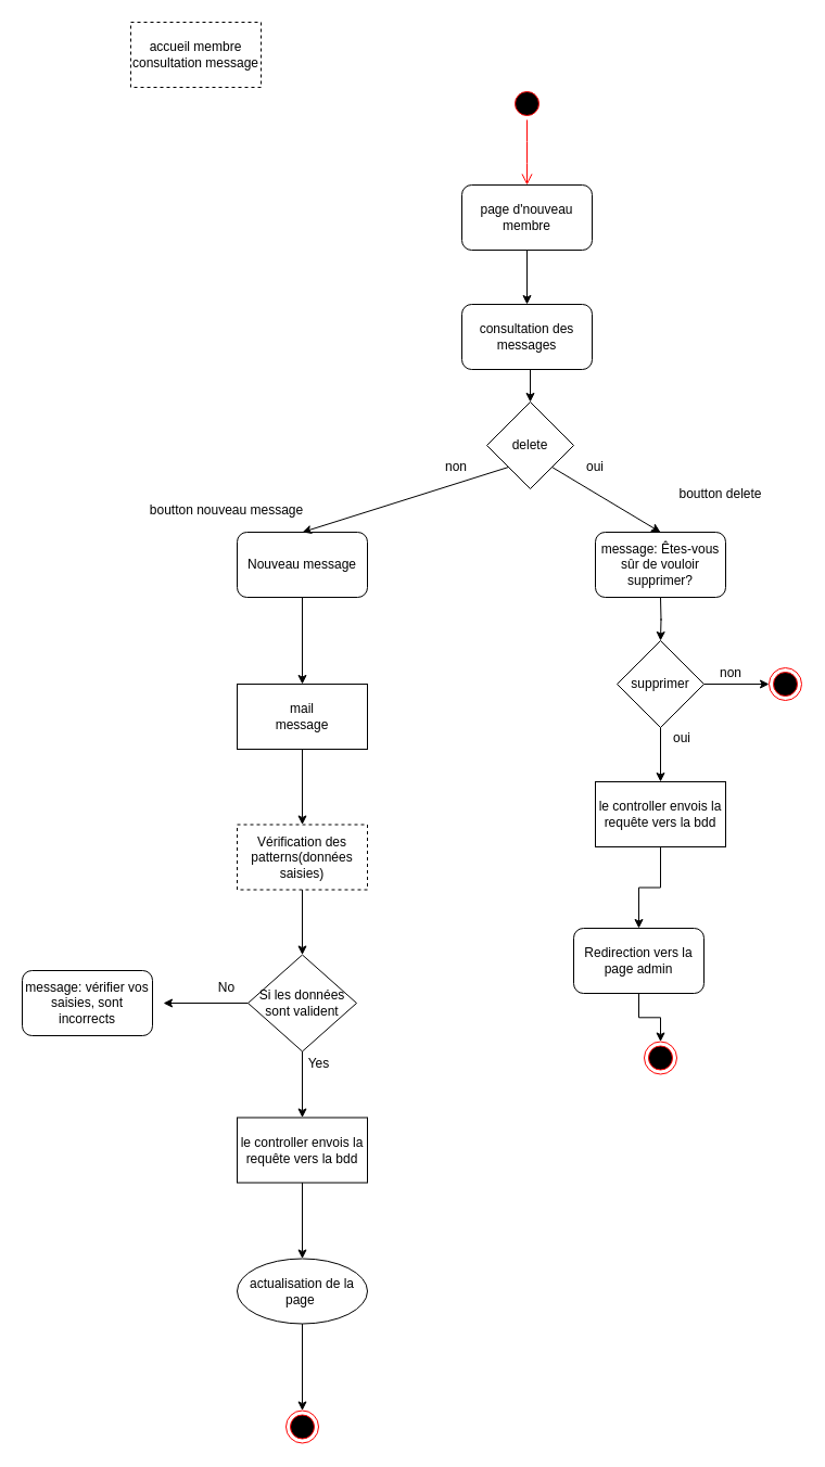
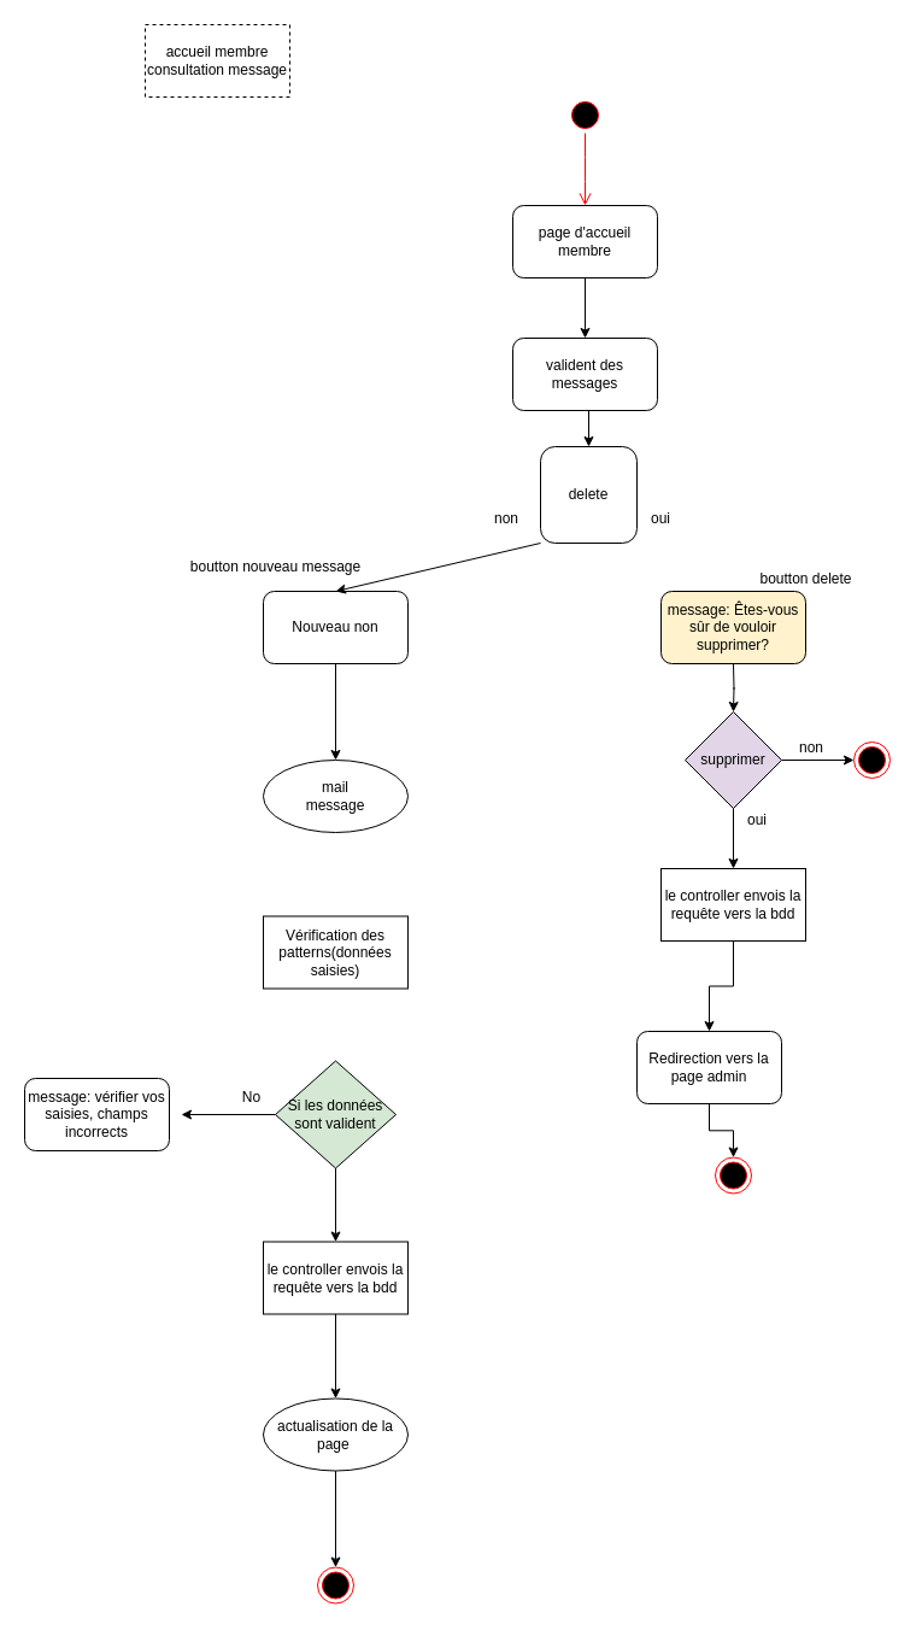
- <mxCell id="5" value="&lt;div&gt;page d'nouveau&lt;/div&gt;&lt;div&gt;membre&lt;br&gt;&lt;/div&gt;" style="rounded=1;whiteSpace=wrap;html=1;" parent="1" vertex="1"><mxGeometry x="425" y="170" width="120" height="60" as="geometry" /></mxCell>
+ <mxCell id="5" value="&lt;div&gt;page d'accueil&lt;/div&gt;&lt;div&gt;membre&lt;br&gt;&lt;/div&gt;" style="rounded=1;whiteSpace=wrap;html=1;" parent="1" vertex="1"><mxGeometry x="425" y="170" width="120" height="60" as="geometry" /></mxCell>
- <mxCell id="7" value="consultation des messages" style="rounded=1;whiteSpace=wrap;html=1;" parent="1" vertex="1"><mxGeometry x="425" y="280" width="120" height="60" as="geometry" /></mxCell>
+ <mxCell id="7" value="valident des messages" style="rounded=1;whiteSpace=wrap;html=1;" parent="1" vertex="1"><mxGeometry x="425" y="280" width="120" height="60" as="geometry" /></mxCell>
- <mxCell id="9" value="delete" style="rhombus;whiteSpace=wrap;html=1;" parent="1" vertex="1"><mxGeometry x="448" y="370" width="80" height="80" as="geometry" /></mxCell>
+ <mxCell id="9" value="delete" style="whiteSpace=wrap;html=1;rounded=1;" parent="1" vertex="1"><mxGeometry x="448" y="370" width="80" height="80" as="geometry" /></mxCell>
- <mxCell id="35" value="boutton delete" style="text;html=1;align=center;verticalAlign=middle;resizable=0;points=[];autosize=1;strokeColor=none;" parent="1" vertex="1"><mxGeometry x="618" y="445" width="90" height="20" as="geometry" /></mxCell>
+ <mxCell id="35" value="boutton delete" style="text;html=1;align=center;verticalAlign=middle;resizable=0;points=[];autosize=1;strokeColor=none;" parent="1" vertex="1"><mxGeometry x="623" y="470" width="90" height="20" as="geometry" /></mxCell>
- <mxCell id="33" value="" style="endArrow=classic;html=1;exitX=1;exitY=1;exitDx=0;exitDy=0;entryX=0.5;entryY=0;entryDx=0;entryDy=0;" parent="1" source="9" target="27" edge="1"><mxGeometry width="50" height="50" relative="1" as="geometry"><mxPoint x="368" y="600" as="sourcePoint" /><mxPoint x="418" y="550" as="targetPoint" /></mxGeometry></mxCell>
- <mxCell id="34" value="boutton nouveau message" style="text;html=1;align=center;verticalAlign=middle;resizable=0;points=[];autosize=1;strokeColor=none;" parent="1" vertex="1"><mxGeometry x="128" y="460" width="160" height="20" as="geometry" /></mxCell>
+ <mxCell id="34" value="boutton nouveau message" style="text;html=1;align=center;verticalAlign=middle;resizable=0;points=[];autosize=1;strokeColor=none;" parent="1" vertex="1"><mxGeometry x="148" y="460" width="160" height="20" as="geometry" /></mxCell>
- <mxCell id="11" value="Nouveau message" style="rounded=1;whiteSpace=wrap;html=1;" parent="1" vertex="1"><mxGeometry x="218" y="490" width="120" height="60" as="geometry" /></mxCell>
+ <mxCell id="11" value="Nouveau non" style="rounded=1;whiteSpace=wrap;html=1;" parent="1" vertex="1"><mxGeometry x="218" y="490" width="120" height="60" as="geometry" /></mxCell>
- <mxCell id="27" value="message: Êtes-vous sûr de vouloir supprimer?" style="rounded=1;whiteSpace=wrap;html=1;" parent="1" vertex="1"><mxGeometry x="548" y="490" width="120" height="60" as="geometry" /></mxCell>
+ <mxCell id="27" value="message: Êtes-vous sûr de vouloir supprimer?" style="rounded=1;whiteSpace=wrap;html=1;fillColor=#fff2cc;" parent="1" vertex="1"><mxGeometry x="548" y="490" width="120" height="60" as="geometry" /></mxCell>
- <mxCell id="40" value="supprimer" style="rhombus;whiteSpace=wrap;html=1;" vertex="1" parent="1"><mxGeometry x="568" y="590" width="80" height="80" as="geometry" /></mxCell>
+ <mxCell id="40" value="supprimer" style="rhombus;whiteSpace=wrap;html=1;fillColor=#e1d5e7;" vertex="1" parent="1"><mxGeometry x="568" y="590" width="80" height="80" as="geometry" /></mxCell>
- <mxCell id="13" value="&lt;div&gt;mail&lt;/div&gt;&lt;div&gt;message&lt;/div&gt;" style="rounded=0;whiteSpace=wrap;html=1;" parent="1" vertex="1"><mxGeometry x="218" y="630" width="120" height="60" as="geometry" /></mxCell>
+ <mxCell id="13" value="&lt;div&gt;mail&lt;/div&gt;&lt;div&gt;message&lt;/div&gt;" style="ellipse;whiteSpace=wrap;html=1;" parent="1" vertex="1"><mxGeometry x="218" y="630" width="120" height="60" as="geometry" /></mxCell>
- <mxCell id="12" value="" style="edgeStyle=orthogonalEdgeStyle;rounded=0;orthogonalLoop=1;jettySize=auto;html=1;" parent="1" source="13" target="15" edge="1"><mxGeometry relative="1" as="geometry" /></mxCell>
- <mxCell id="15" value="Vérification des patterns(données saisies)" style="rounded=0;whiteSpace=wrap;html=1;dashed=1;" parent="1" vertex="1"><mxGeometry x="218" y="759.5" width="120" height="60" as="geometry" /></mxCell>
+ <mxCell id="15" value="Vérification des patterns(données saisies)" style="rounded=0;whiteSpace=wrap;html=1;" parent="1" vertex="1"><mxGeometry x="218" y="759.5" width="120" height="60" as="geometry" /></mxCell>
- <mxCell id="14" value="" style="edgeStyle=orthogonalEdgeStyle;rounded=0;orthogonalLoop=1;jettySize=auto;html=1;" parent="1" source="15" target="17" edge="1"><mxGeometry relative="1" as="geometry" /></mxCell>
- <mxCell id="8" value="message: vérifier vos saisies, sont incorrects" style="rounded=1;whiteSpace=wrap;html=1;" parent="1" vertex="1"><mxGeometry x="20" y="894" width="120" height="60" as="geometry" /></mxCell>
+ <mxCell id="8" value="message: vérifier vos saisies, champs incorrects" style="rounded=1;whiteSpace=wrap;html=1;" parent="1" vertex="1"><mxGeometry x="20" y="894" width="120" height="60" as="geometry" /></mxCell>
- <mxCell id="17" value="Si les données sont valident" style="rhombus;whiteSpace=wrap;html=1;" parent="1" vertex="1"><mxGeometry x="228" y="879.5" width="100" height="89" as="geometry" /></mxCell>
+ <mxCell id="17" value="Si les données sont valident" style="rhombus;whiteSpace=wrap;html=1;fillColor=#d5e8d4;" parent="1" vertex="1"><mxGeometry x="228" y="879.5" width="100" height="89" as="geometry" /></mxCell>
- <mxCell id="20" value="Yes" style="text;html=1;align=center;verticalAlign=middle;resizable=0;points=[];autosize=1;strokeColor=none;" parent="1" vertex="1"><mxGeometry x="278" y="969.5" width="30" height="20" as="geometry" /></mxCell>
